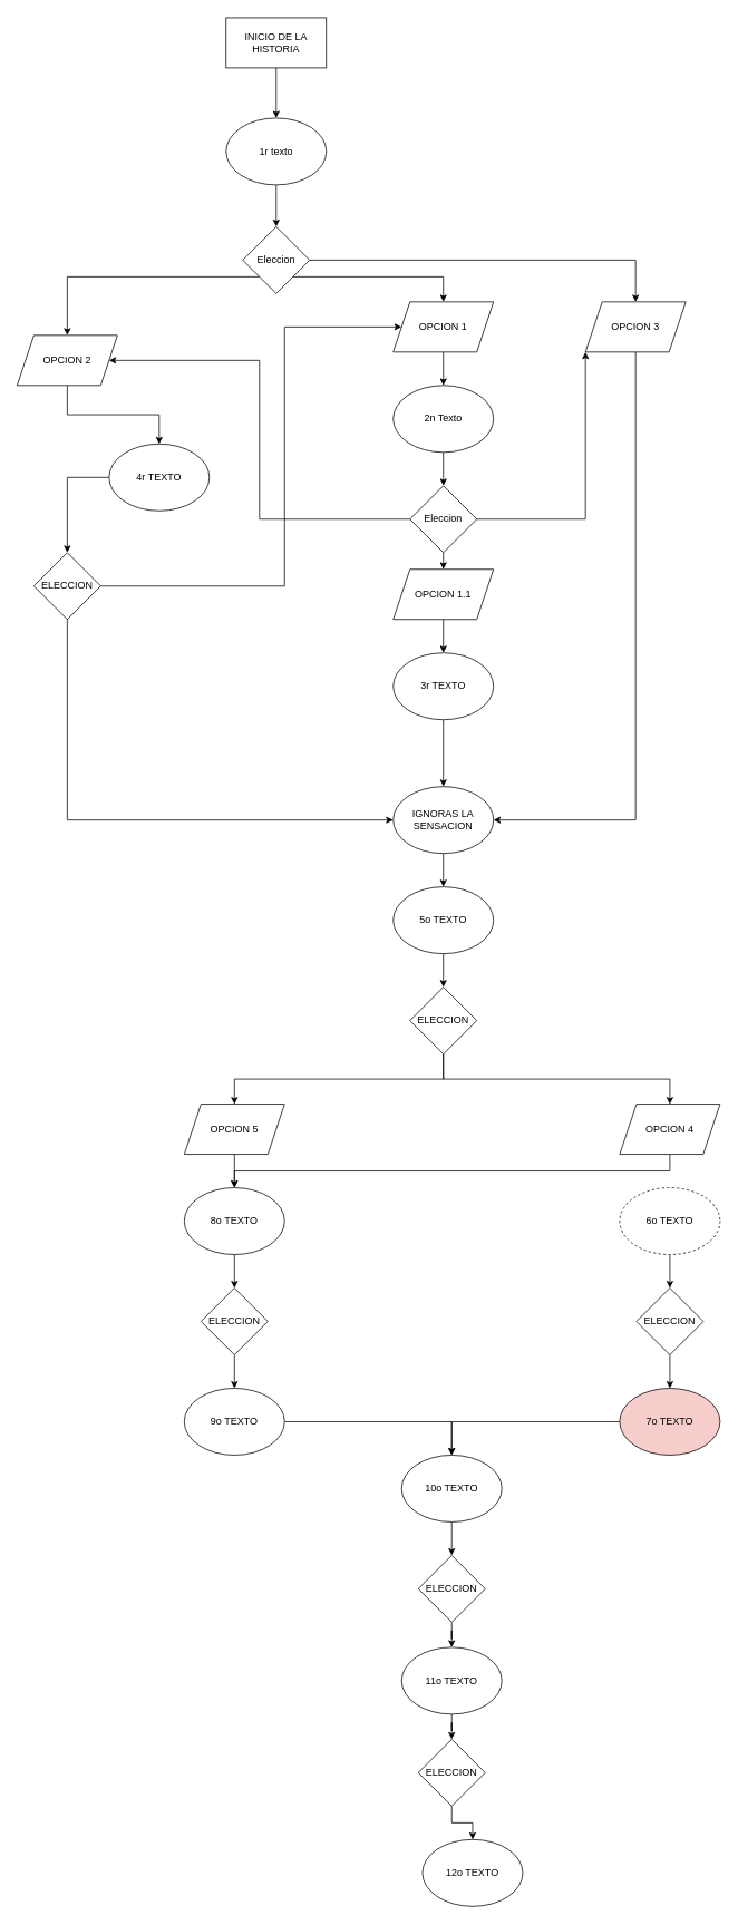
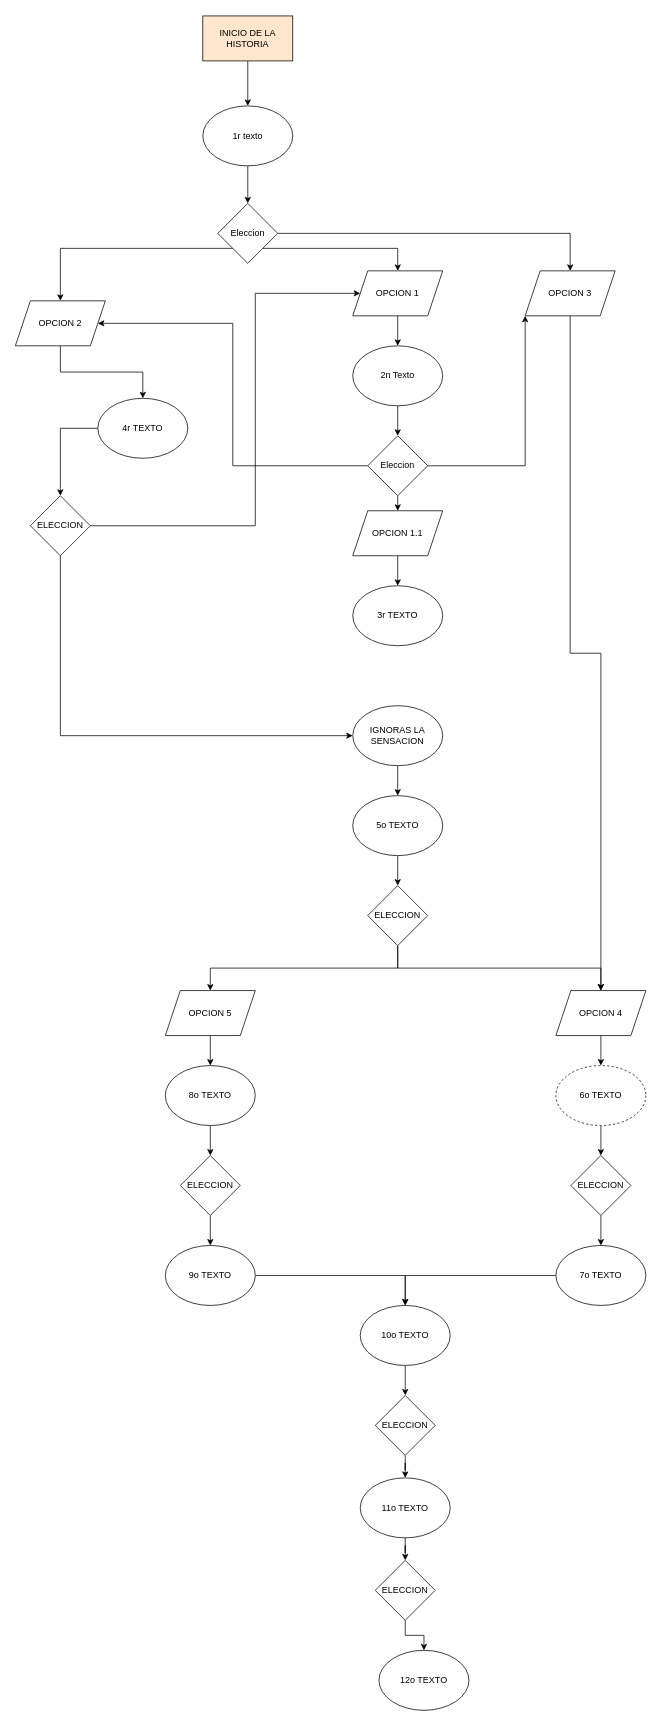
- <mxCell id="3" value="INICIO DE LA HISTORIA" style="rounded=0;whiteSpace=wrap;html=1;" vertex="1" parent="1"><mxGeometry x="270" width="120" height="60" as="geometry" y="20" /></mxCell>
+ <mxCell id="3" value="INICIO DE LA HISTORIA" style="rounded=0;whiteSpace=wrap;html=1;fillColor=#ffe6cc;" vertex="1" parent="1"><mxGeometry x="270" width="120" height="60" as="geometry" y="20" /></mxCell>
- <mxCell id="20" style="edgeStyle=orthogonalEdgeStyle;rounded=0;orthogonalLoop=1;jettySize=auto;html=1;exitX=0.5;exitY=1;exitDx=0;exitDy=0;entryX=0.5;entryY=0;entryDx=0;entryDy=0;" edge="1" parent="1" source="21" target="23"><mxGeometry relative="1" as="geometry" /></mxCell>
- <mxCell id="33" style="edgeStyle=orthogonalEdgeStyle;rounded=0;orthogonalLoop=1;jettySize=auto;html=1;exitX=0.5;exitY=1;exitDx=0;exitDy=0;entryX=1;entryY=0.5;entryDx=0;entryDy=0;" edge="1" parent="1" source="34" target="23"><mxGeometry relative="1" as="geometry" /></mxCell>
+ <mxCell id="33" style="edgeStyle=orthogonalEdgeStyle;rounded=0;orthogonalLoop=1;jettySize=auto;html=1;exitX=0.5;exitY=1;exitDx=0;exitDy=0;" edge="1" parent="1" source="34" target="39"><mxGeometry relative="1" as="geometry" /></mxCell>
- <mxCell id="38" style="edgeStyle=orthogonalEdgeStyle;rounded=0;orthogonalLoop=1;jettySize=auto;html=1;exitX=0.5;exitY=1;exitDx=0;exitDy=0;" edge="1" parent="1" source="39" target="49"><mxGeometry relative="1" as="geometry" /></mxCell>
+ <mxCell id="38" style="edgeStyle=orthogonalEdgeStyle;rounded=0;orthogonalLoop=1;jettySize=auto;html=1;exitX=0.5;exitY=1;exitDx=0;exitDy=0;entryX=0.5;entryY=0;entryDx=0;entryDy=0;" edge="1" parent="1" source="39" target="43"><mxGeometry relative="1" as="geometry" /></mxCell>
- <mxCell id="47" value="&lt;div&gt;7o TEXTO&lt;/div&gt;" style="ellipse;whiteSpace=wrap;html=1;fillColor=#f8cecc;" vertex="1" parent="1"><mxGeometry x="741" y="1660" width="120" height="80" as="geometry" /></mxCell>
+ <mxCell id="47" value="&lt;div&gt;7o TEXTO&lt;/div&gt;" style="ellipse;whiteSpace=wrap;html=1;" vertex="1" parent="1"><mxGeometry x="741" y="1660" width="120" height="80" as="geometry" /></mxCell>
